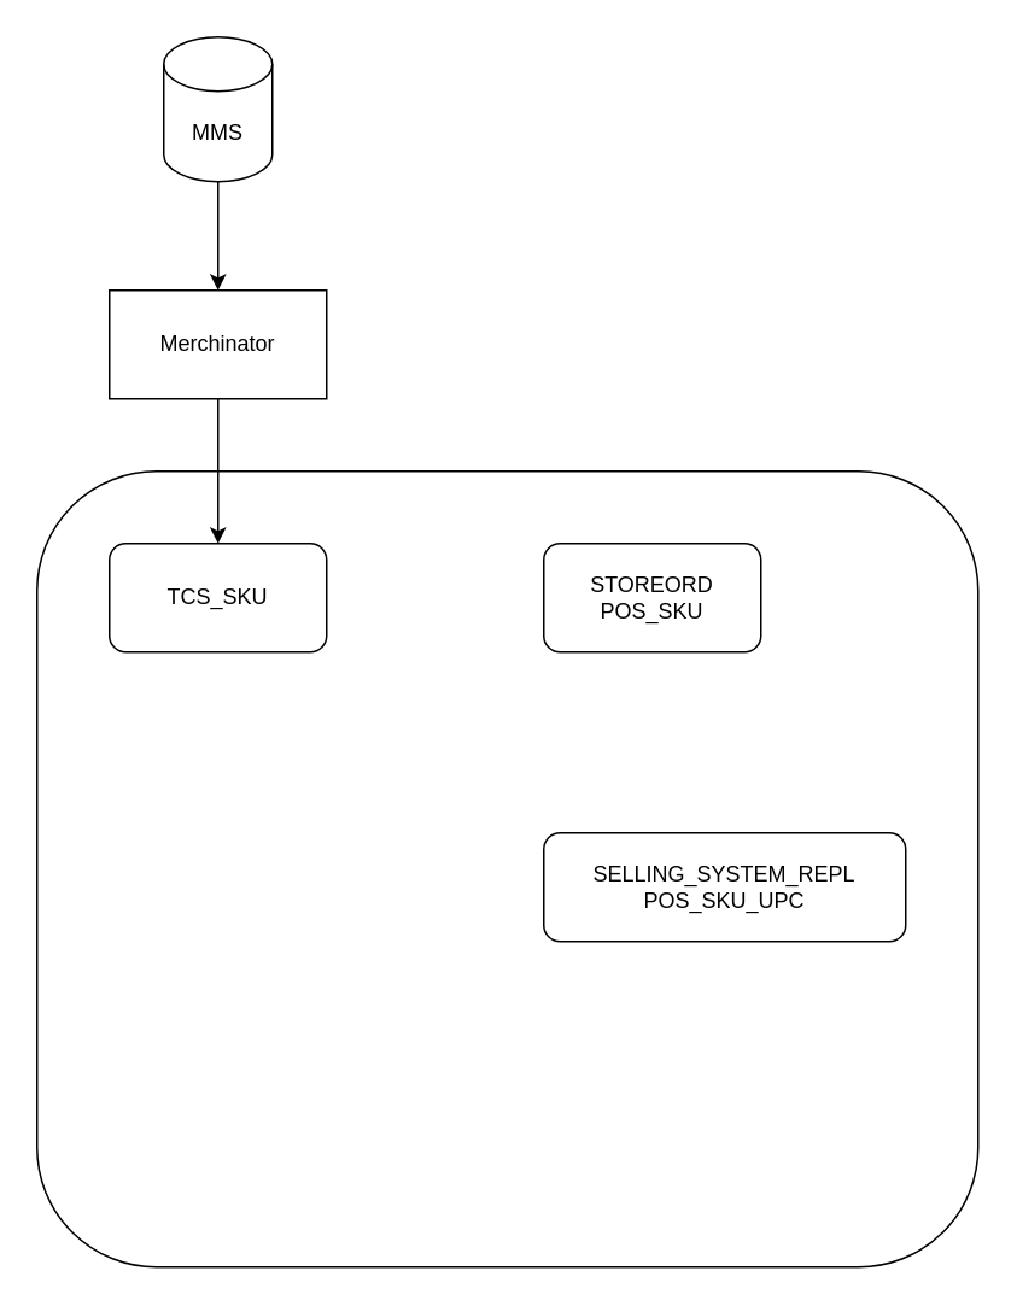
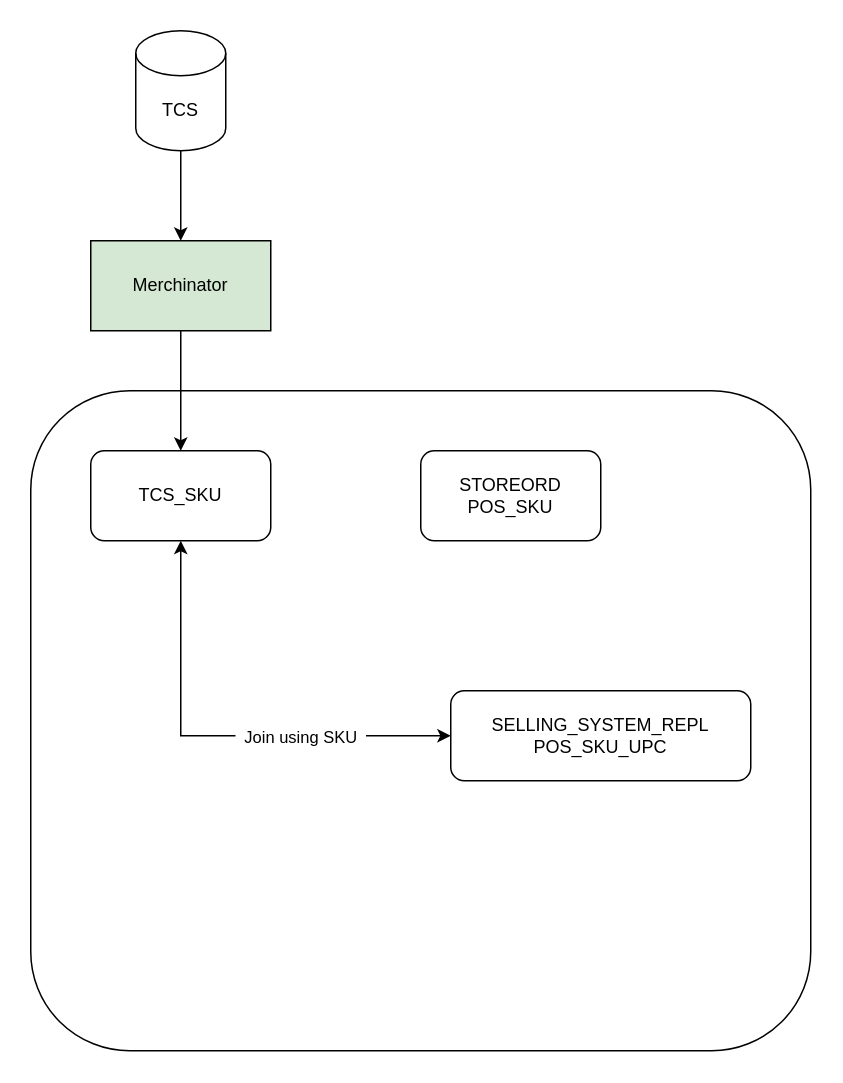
- <mxCell id="7" value="MMS" style="shape=cylinder3;whiteSpace=wrap;html=1;boundedLbl=1;backgroundOutline=1;size=15;" vertex="1" parent="1"><mxGeometry x="90" y="20" width="60" height="80" as="geometry" /></mxCell>
+ <mxCell id="7" value="TCS" style="shape=cylinder3;whiteSpace=wrap;html=1;boundedLbl=1;backgroundOutline=1;size=15;" vertex="1" parent="1"><mxGeometry x="90" y="20" width="60" height="80" as="geometry" /></mxCell>
- <mxCell id="6" value="Merchinator" style="rounded=0;whiteSpace=wrap;html=1;" vertex="1" parent="1"><mxGeometry x="60" y="160" width="120" height="60" as="geometry" /></mxCell>
+ <mxCell id="6" value="Merchinator" style="rounded=0;whiteSpace=wrap;html=1;fillColor=#d5e8d4;" vertex="1" parent="1"><mxGeometry x="60" y="160" width="120" height="60" as="geometry" /></mxCell>
- <mxCell id="4" value="STOREORD&lt;br&gt;POS_SKU" style="rounded=1;whiteSpace=wrap;html=1;" vertex="1" parent="1"><mxGeometry x="300" y="300" width="120" height="60" as="geometry" /></mxCell>
+ <mxCell id="4" value="STOREORD&lt;br&gt;POS_SKU" style="rounded=1;whiteSpace=wrap;html=1;" vertex="1" parent="1"><mxGeometry x="280" y="300" width="120" height="60" as="geometry" /></mxCell>
+ <mxCell id="10" value="" style="endArrow=classic;startArrow=classic;html=1;rounded=0;exitX=0.5;exitY=1;exitDx=0;exitDy=0;entryX=0;entryY=0.5;entryDx=0;entryDy=0;" edge="1" parent="1" source="3" target="5"><mxGeometry width="50" height="50" relative="1" as="geometry"><mxPoint x="260" y="320" as="sourcePoint" /><mxPoint x="310" y="270" as="targetPoint" /><Array as="points"><mxPoint x="120" y="490" /></Array></mxGeometry></mxCell>
+ <mxCell id="11" value="&amp;nbsp; Join using SKU&amp;nbsp;&amp;nbsp;" style="edgeLabel;html=1;align=center;verticalAlign=middle;resizable=0;points=[];" vertex="1" connectable="0" parent="10"><mxGeometry x="0.145" relative="1" as="geometry"><mxPoint x="32" as="offset" /></mxGeometry></mxCell>
